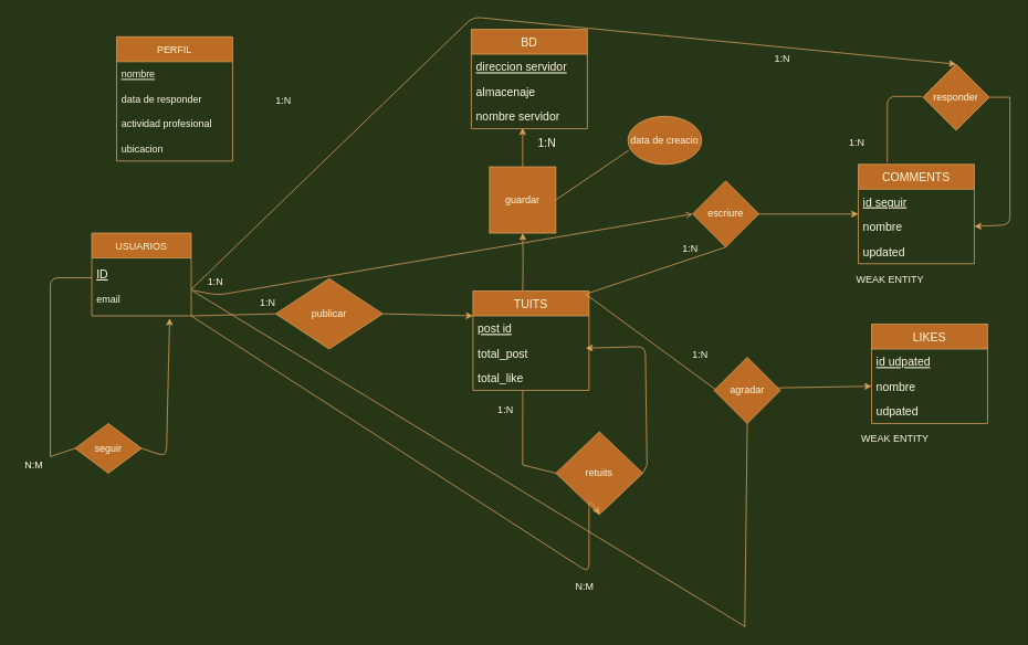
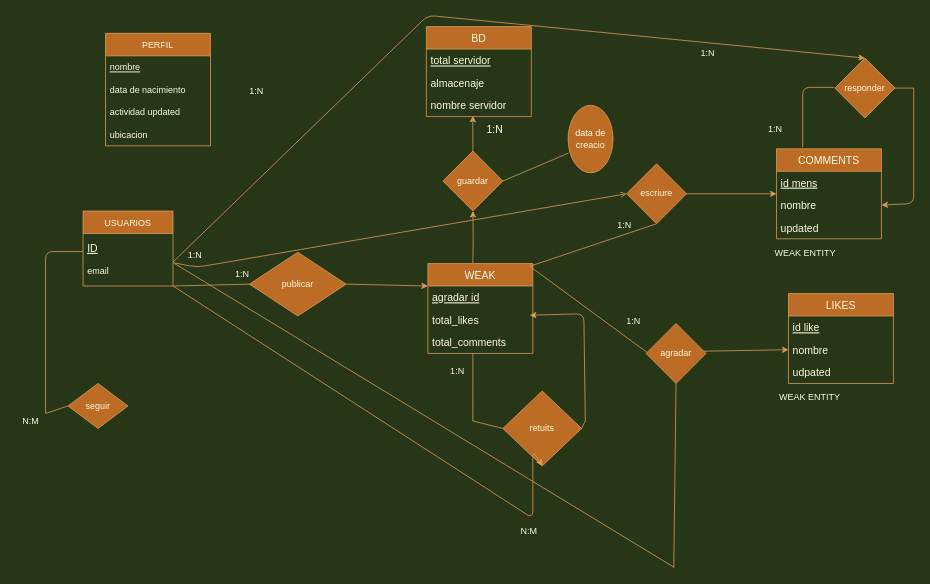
- <mxCell id="31" value="direccion servidor" style="text;strokeColor=none;fillColor=none;align=left;verticalAlign=middle;spacingLeft=4;spacingRight=4;overflow=hidden;points=[[0,0.5],[1,0.5]];portConstraint=eastwest;rotatable=0;fontSize=14;fontStyle=4;fontColor=#FEFAE0;" parent="30" vertex="1"><mxGeometry y="30" width="140" height="30" as="geometry" /></mxCell>
+ <mxCell id="31" value="total servidor" style="text;strokeColor=none;fillColor=none;align=left;verticalAlign=middle;spacingLeft=4;spacingRight=4;overflow=hidden;points=[[0,0.5],[1,0.5]];portConstraint=eastwest;rotatable=0;fontSize=14;fontStyle=4;fontColor=#FEFAE0;" parent="30" vertex="1"><mxGeometry y="30" width="140" height="30" as="geometry" /></mxCell>
- <mxCell id="56" value="data de responder" style="text;strokeColor=none;fillColor=none;align=left;verticalAlign=middle;spacingLeft=4;spacingRight=4;overflow=hidden;points=[[0,0.5],[1,0.5]];portConstraint=eastwest;rotatable=0;fontColor=#FEFAE0;" parent="54" vertex="1"><mxGeometry y="60" width="140" height="30" as="geometry" /></mxCell>
+ <mxCell id="56" value="data de nacimiento" style="text;strokeColor=none;fillColor=none;align=left;verticalAlign=middle;spacingLeft=4;spacingRight=4;overflow=hidden;points=[[0,0.5],[1,0.5]];portConstraint=eastwest;rotatable=0;fontColor=#FEFAE0;" parent="54" vertex="1"><mxGeometry y="60" width="140" height="30" as="geometry" /></mxCell>
- <mxCell id="57" value="actividad profesional" style="text;strokeColor=none;fillColor=none;align=left;verticalAlign=middle;spacingLeft=4;spacingRight=4;overflow=hidden;points=[[0,0.5],[1,0.5]];portConstraint=eastwest;rotatable=0;fontColor=#FEFAE0;" parent="54" vertex="1"><mxGeometry y="90" width="140" height="30" as="geometry" /></mxCell>
+ <mxCell id="57" value="actividad updated" style="text;strokeColor=none;fillColor=none;align=left;verticalAlign=middle;spacingLeft=4;spacingRight=4;overflow=hidden;points=[[0,0.5],[1,0.5]];portConstraint=eastwest;rotatable=0;fontColor=#FEFAE0;" parent="54" vertex="1"><mxGeometry y="90" width="140" height="30" as="geometry" /></mxCell>
- <mxCell id="69" value="data de creacio" style="ellipse;whiteSpace=wrap;html=1;rounded=0;sketch=0;fontColor=#FEFAE0;strokeColor=#DDA15E;fillColor=#BC6C25;" vertex="1" parent="1"><mxGeometry x="757" y="140" width="89" height="58" as="geometry" /></mxCell>
+ <mxCell id="69" value="data de creacio" style="ellipse;whiteSpace=wrap;html=1;rounded=0;sketch=0;fontColor=#FEFAE0;strokeColor=#DDA15E;fillColor=#BC6C25;" vertex="1" parent="1"><mxGeometry x="757" y="140" width="60" height="90" as="geometry" /></mxCell>
- <mxCell id="6" value="guardar" style="whiteSpace=wrap;html=1;fillColor=#BC6C25;strokeColor=#DDA15E;fontColor=#FEFAE0;rounded=0;" parent="1" vertex="1"><mxGeometry x="590" y="201" width="80" height="80" as="geometry" /></mxCell>
+ <mxCell id="6" value="guardar" style="rhombus;whiteSpace=wrap;html=1;fillColor=#BC6C25;strokeColor=#DDA15E;fontColor=#FEFAE0;" parent="1" vertex="1"><mxGeometry x="590" y="201" width="80" height="80" as="geometry" /></mxCell>
- <mxCell id="27" value="id seguir" style="text;strokeColor=none;fillColor=none;align=left;verticalAlign=middle;spacingLeft=4;spacingRight=4;overflow=hidden;points=[[0,0.5],[1,0.5]];portConstraint=eastwest;rotatable=0;fontSize=14;fontStyle=4;fontColor=#FEFAE0;" parent="26" vertex="1"><mxGeometry y="30" width="140" height="30" as="geometry" /></mxCell>
+ <mxCell id="27" value="id mens" style="text;strokeColor=none;fillColor=none;align=left;verticalAlign=middle;spacingLeft=4;spacingRight=4;overflow=hidden;points=[[0,0.5],[1,0.5]];portConstraint=eastwest;rotatable=0;fontSize=14;fontStyle=4;fontColor=#FEFAE0;" parent="26" vertex="1"><mxGeometry y="30" width="140" height="30" as="geometry" /></mxCell>
- <mxCell id="22" value="TUITS" style="swimlane;fontStyle=0;childLayout=stackLayout;horizontal=1;startSize=30;horizontalStack=0;resizeParent=1;resizeParentMax=0;resizeLast=0;collapsible=1;marginBottom=0;fontSize=14;fillColor=#BC6C25;strokeColor=#DDA15E;fontColor=#FEFAE0;" parent="1" vertex="1"><mxGeometry x="570" y="351" width="140" height="120" as="geometry" /></mxCell>
+ <mxCell id="22" value="WEAK" style="swimlane;fontStyle=0;childLayout=stackLayout;horizontal=1;startSize=30;horizontalStack=0;resizeParent=1;resizeParentMax=0;resizeLast=0;collapsible=1;marginBottom=0;fontSize=14;fillColor=#BC6C25;strokeColor=#DDA15E;fontColor=#FEFAE0;" parent="1" vertex="1"><mxGeometry x="570" y="351" width="140" height="120" as="geometry" /></mxCell>
- <mxCell id="23" value="post id" style="text;strokeColor=none;fillColor=none;align=left;verticalAlign=middle;spacingLeft=4;spacingRight=4;overflow=hidden;points=[[0,0.5],[1,0.5]];portConstraint=eastwest;rotatable=0;fontSize=14;fontStyle=4;fontColor=#FEFAE0;" parent="22" vertex="1"><mxGeometry y="30" width="140" height="30" as="geometry" /></mxCell>
+ <mxCell id="23" value="agradar id" style="text;strokeColor=none;fillColor=none;align=left;verticalAlign=middle;spacingLeft=4;spacingRight=4;overflow=hidden;points=[[0,0.5],[1,0.5]];portConstraint=eastwest;rotatable=0;fontSize=14;fontStyle=4;fontColor=#FEFAE0;" parent="22" vertex="1"><mxGeometry y="30" width="140" height="30" as="geometry" /></mxCell>
- <mxCell id="24" value="total_post" style="text;strokeColor=none;fillColor=none;align=left;verticalAlign=middle;spacingLeft=4;spacingRight=4;overflow=hidden;points=[[0,0.5],[1,0.5]];portConstraint=eastwest;rotatable=0;fontSize=14;fontColor=#FEFAE0;" parent="22" vertex="1"><mxGeometry y="60" width="140" height="30" as="geometry" /></mxCell>
+ <mxCell id="24" value="total_likes" style="text;strokeColor=none;fillColor=none;align=left;verticalAlign=middle;spacingLeft=4;spacingRight=4;overflow=hidden;points=[[0,0.5],[1,0.5]];portConstraint=eastwest;rotatable=0;fontSize=14;fontColor=#FEFAE0;" parent="22" vertex="1"><mxGeometry y="60" width="140" height="30" as="geometry" /></mxCell>
- <mxCell id="35" value="id udpated" style="text;strokeColor=none;fillColor=none;align=left;verticalAlign=middle;spacingLeft=4;spacingRight=4;overflow=hidden;points=[[0,0.5],[1,0.5]];portConstraint=eastwest;rotatable=0;fontSize=14;fontStyle=4;fontColor=#FEFAE0;" parent="34" vertex="1"><mxGeometry y="30" width="140" height="30" as="geometry" /></mxCell>
+ <mxCell id="35" value="id like" style="text;strokeColor=none;fillColor=none;align=left;verticalAlign=middle;spacingLeft=4;spacingRight=4;overflow=hidden;points=[[0,0.5],[1,0.5]];portConstraint=eastwest;rotatable=0;fontSize=14;fontStyle=4;fontColor=#FEFAE0;" parent="34" vertex="1"><mxGeometry y="30" width="140" height="30" as="geometry" /></mxCell>
- <mxCell id="25" value="total_like" style="text;strokeColor=none;fillColor=none;align=left;verticalAlign=middle;spacingLeft=4;spacingRight=4;overflow=hidden;points=[[0,0.5],[1,0.5]];portConstraint=eastwest;rotatable=0;fontSize=14;fontColor=#FEFAE0;" parent="22" vertex="1"><mxGeometry y="90" width="140" height="30" as="geometry" /></mxCell>
+ <mxCell id="25" value="total_comments" style="text;strokeColor=none;fillColor=none;align=left;verticalAlign=middle;spacingLeft=4;spacingRight=4;overflow=hidden;points=[[0,0.5],[1,0.5]];portConstraint=eastwest;rotatable=0;fontSize=14;fontColor=#FEFAE0;" parent="22" vertex="1"><mxGeometry y="90" width="140" height="30" as="geometry" /></mxCell>
- <mxCell id="39" value="" style="endArrow=classic;html=1;fontSize=14;exitX=1;exitY=0.5;exitDx=0;exitDy=0;entryX=0.783;entryY=1.075;entryDx=0;entryDy=0;entryPerimeter=0;labelBackgroundColor=#283618;strokeColor=#DDA15E;fontColor=#FEFAE0;" parent="1" source="7" target="21" edge="1"><mxGeometry width="50" height="50" relative="1" as="geometry"><mxPoint x="680" y="541" as="sourcePoint" /><mxPoint x="203" y="424" as="targetPoint" /><Array as="points"><mxPoint x="200" y="551" /></Array></mxGeometry></mxCell>
